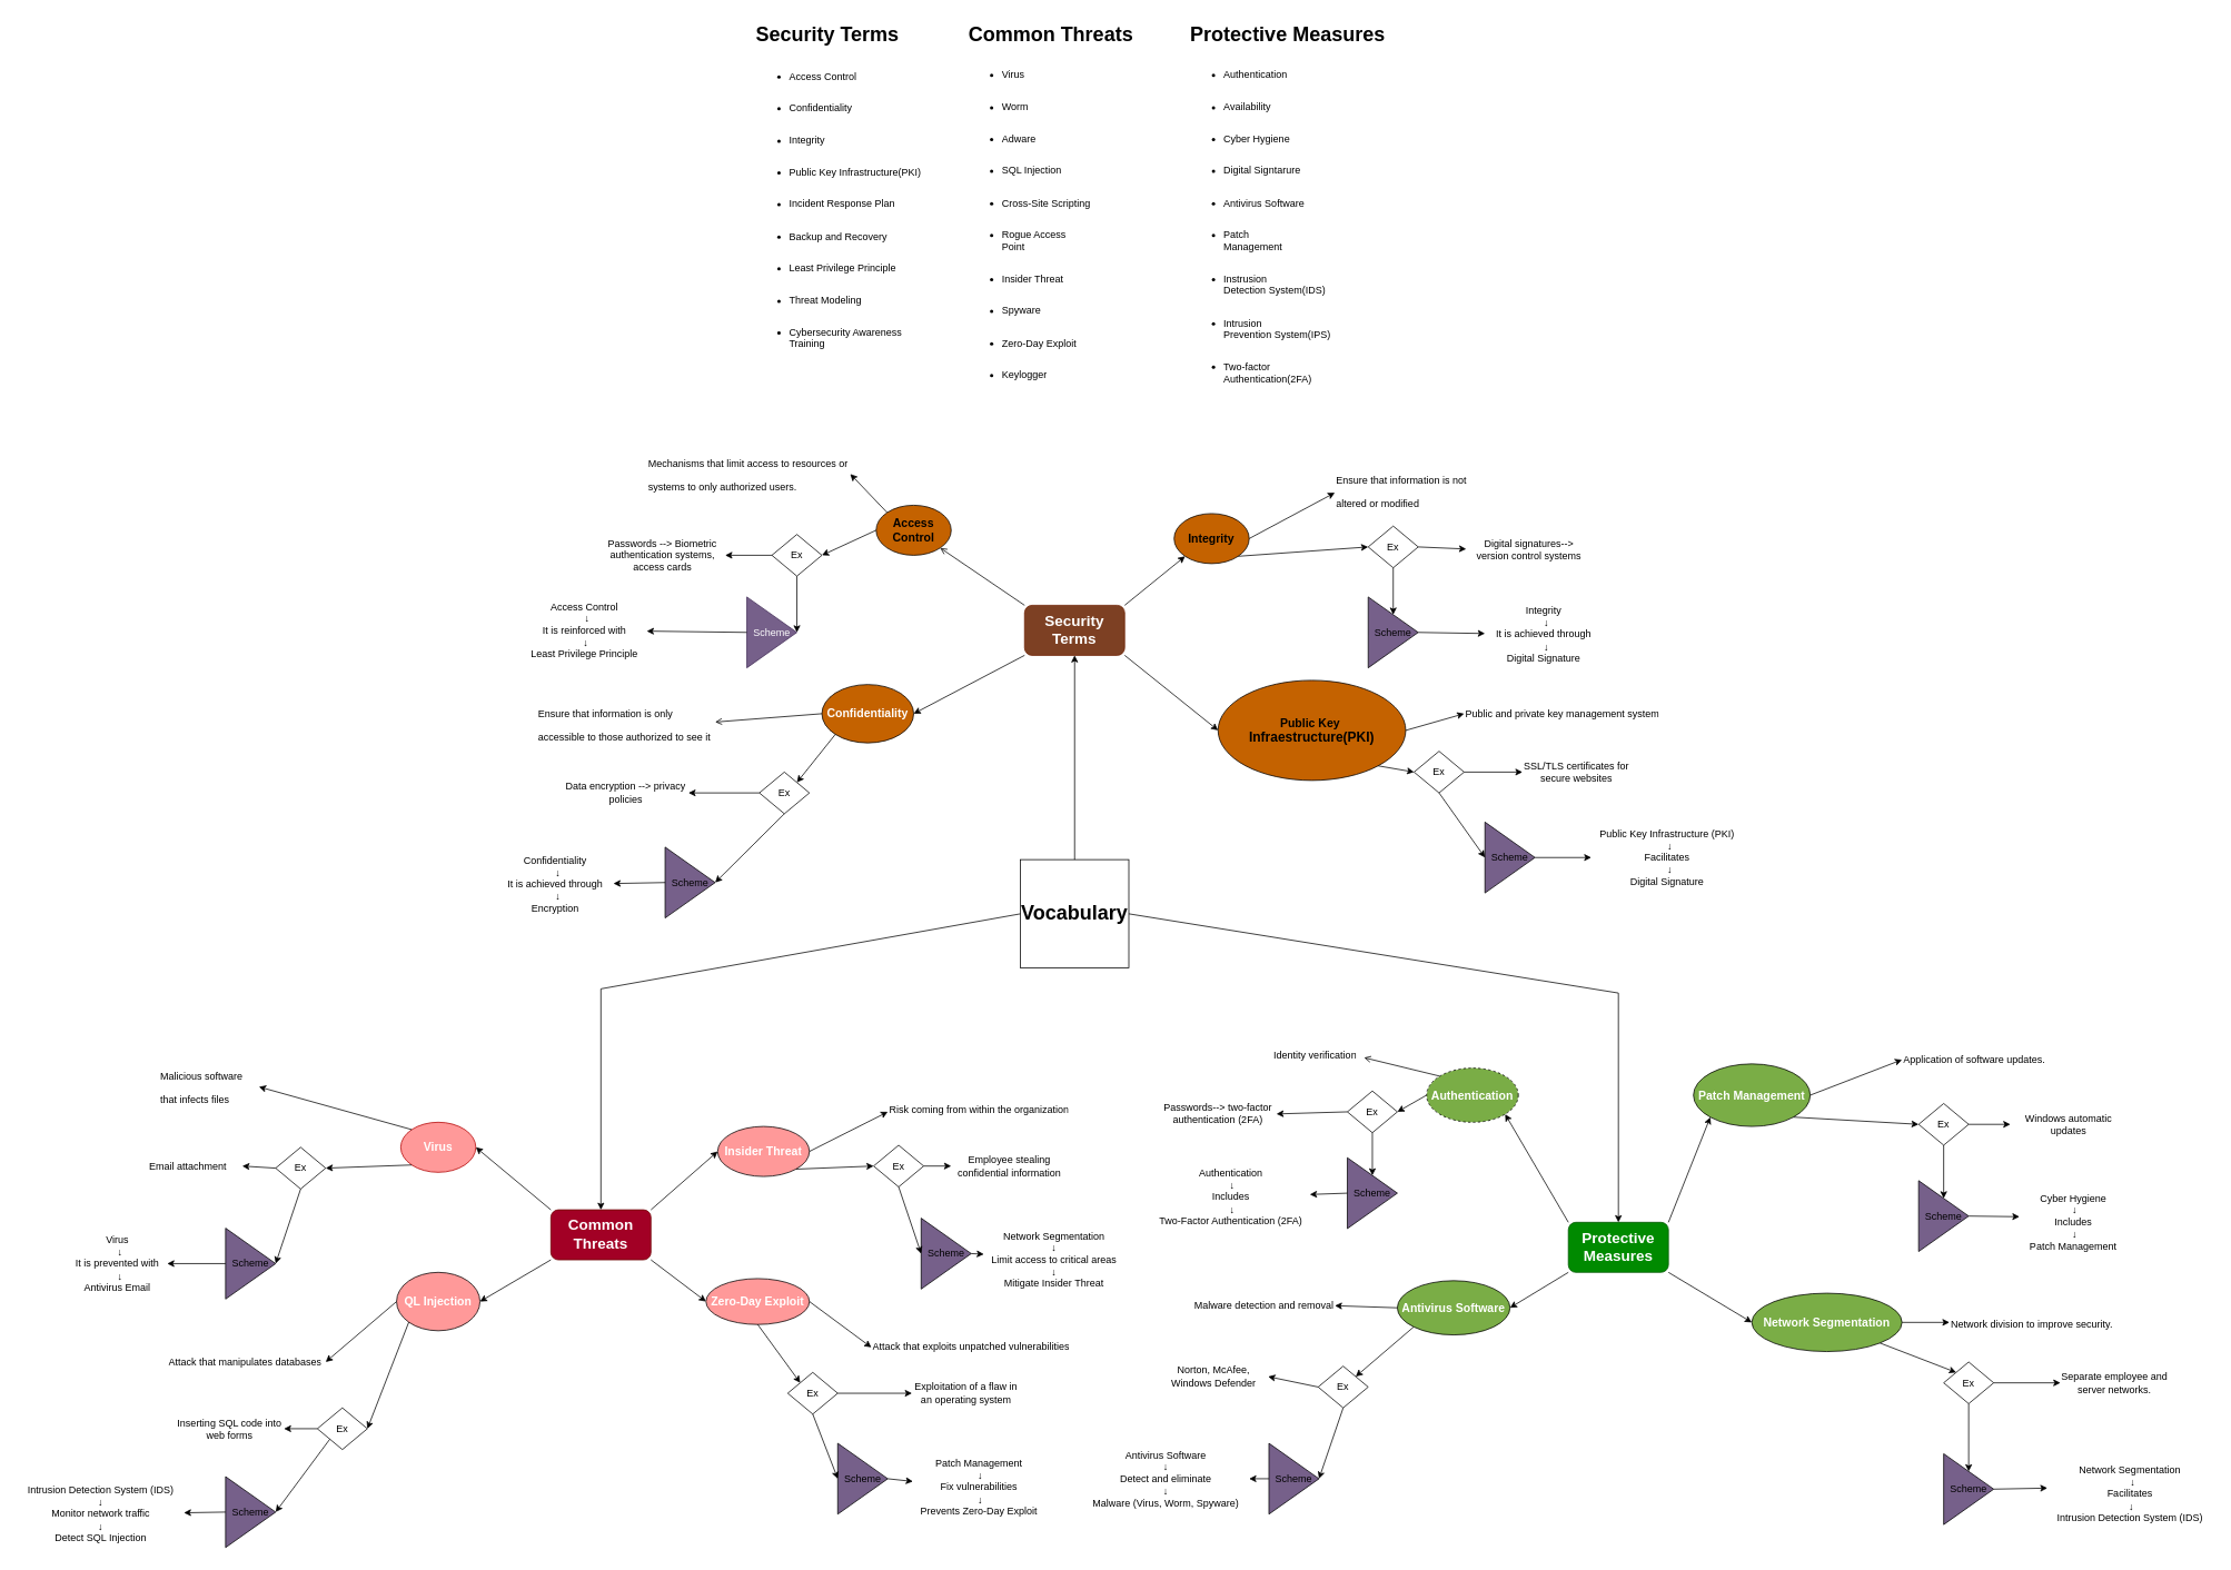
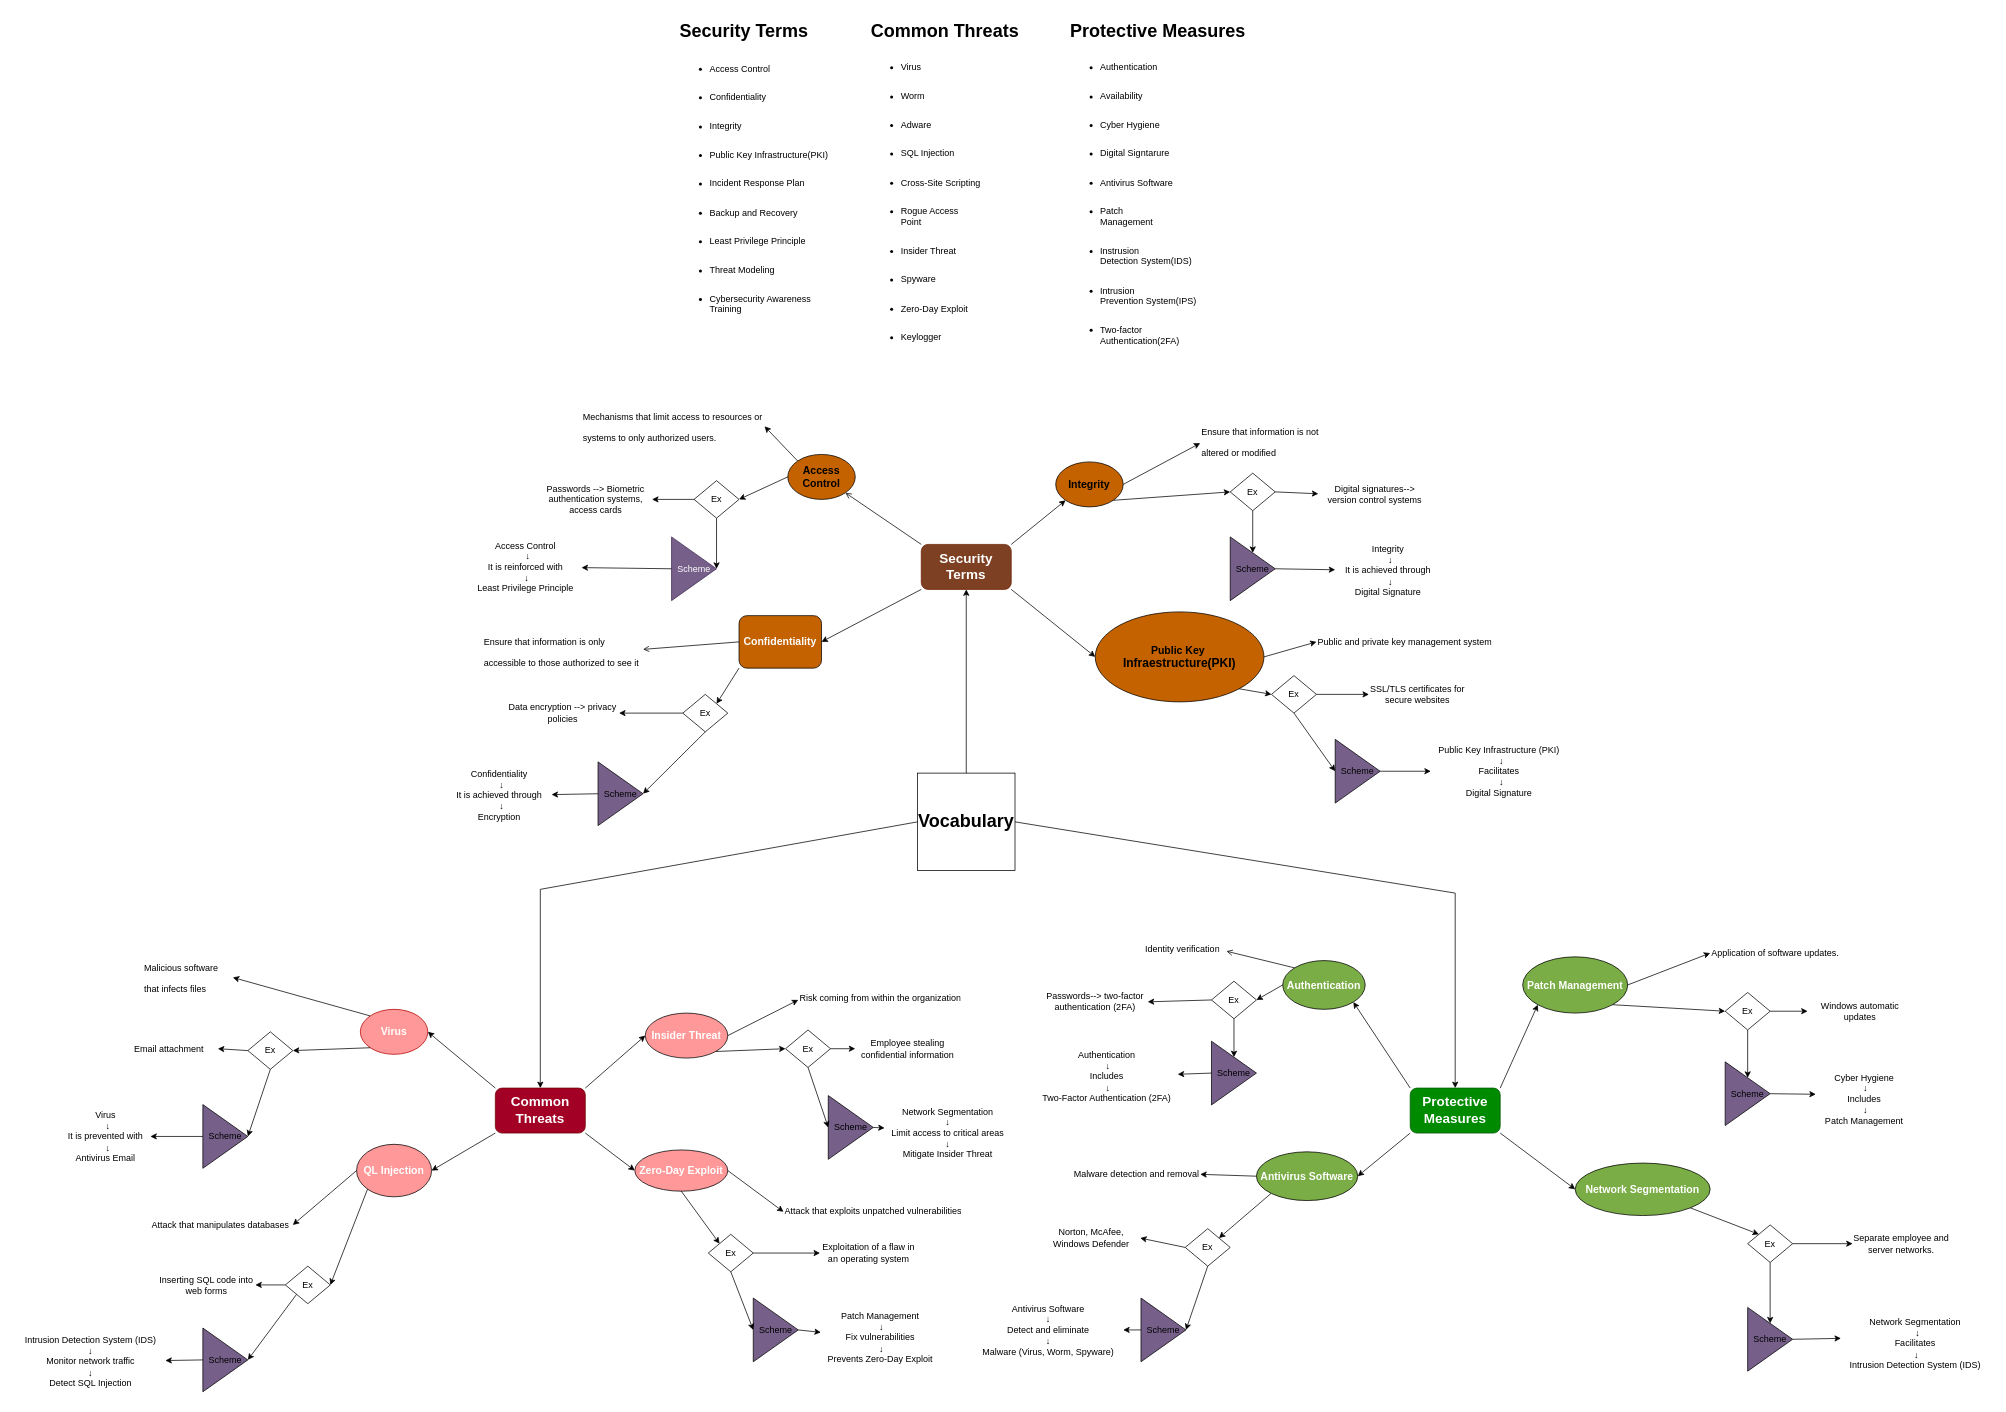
- <mxCell id="12" value="&lt;pre style=&quot;font-family: var(--ds-font-family-code); overflow: auto; padding: calc(var(--ds-md-zoom)*8px)calc(var(--ds-md-zoom)*12px); text-wrap: wrap; word-break: break-all; color: rgb(255, 255, 255); text-align: start; margin-top: 0px !important; margin-bottom: 0px !important;&quot;&gt;&lt;b style=&quot;&quot;&gt;&lt;font style=&quot;font-size: 14px;&quot;&gt;Confidentiality&lt;/font&gt;&lt;/b&gt;&lt;/pre&gt;" style="ellipse;whiteSpace=wrap;html=1;fillColor=#C46200;" vertex="1" parent="1"><mxGeometry x="985" y="820" width="110" height="70" as="geometry" /></mxCell>
+ <mxCell id="12" value="&lt;pre style=&quot;font-family: var(--ds-font-family-code); overflow: auto; padding: calc(var(--ds-md-zoom)*8px)calc(var(--ds-md-zoom)*12px); text-wrap: wrap; word-break: break-all; color: rgb(255, 255, 255); text-align: start; margin-top: 0px !important; margin-bottom: 0px !important;&quot;&gt;&lt;b style=&quot;&quot;&gt;&lt;font style=&quot;font-size: 14px;&quot;&gt;Confidentiality&lt;/font&gt;&lt;/b&gt;&lt;/pre&gt;" style="whiteSpace=wrap;html=1;fillColor=#C46200;rounded=1;" vertex="1" parent="1"><mxGeometry x="985" y="820" width="110" height="70" as="geometry" /></mxCell>
- <mxCell id="70" value="&lt;pre style=&quot;font-family: var(--ds-font-family-code); overflow: auto; padding: calc(var(--ds-md-zoom)*8px)calc(var(--ds-md-zoom)*12px); text-wrap: wrap; word-break: break-all; color: rgb(255, 255, 255); text-align: start; margin-top: 0px !important; margin-bottom: 0px !important;&quot;&gt;&lt;font style=&quot;font-size: 14px;&quot;&gt;&lt;b&gt;Authentication&lt;/b&gt;&lt;/font&gt;&lt;/pre&gt;" style="ellipse;whiteSpace=wrap;html=1;fillColor=#7AAD46;dashed=1;" vertex="1" parent="1"><mxGeometry x="1710" y="1280" width="110" height="65" as="geometry" /></mxCell>
+ <mxCell id="70" value="&lt;pre style=&quot;font-family: var(--ds-font-family-code); overflow: auto; padding: calc(var(--ds-md-zoom)*8px)calc(var(--ds-md-zoom)*12px); text-wrap: wrap; word-break: break-all; color: rgb(255, 255, 255); text-align: start; margin-top: 0px !important; margin-bottom: 0px !important;&quot;&gt;&lt;font style=&quot;font-size: 14px;&quot;&gt;&lt;b&gt;Authentication&lt;/b&gt;&lt;/font&gt;&lt;/pre&gt;" style="ellipse;whiteSpace=wrap;html=1;fillColor=#7AAD46;" vertex="1" parent="1"><mxGeometry x="1710" y="1280" width="110" height="65" as="geometry" /></mxCell>
- <mxCell id="68" value="&lt;b&gt;&lt;font style=&quot;font-size: 18px;&quot;&gt;Protective Measures&lt;/font&gt;&lt;/b&gt;" style="rounded=1;whiteSpace=wrap;html=1;fillColor=#008a00;fontColor=#ffffff;strokeColor=#005700;" vertex="1" parent="1"><mxGeometry x="1880" y="1465" width="120" height="60" as="geometry" /></mxCell>
+ <mxCell id="68" value="&lt;b&gt;&lt;font style=&quot;font-size: 18px;&quot;&gt;Protective Measures&lt;/font&gt;&lt;/b&gt;" style="rounded=1;whiteSpace=wrap;html=1;fillColor=#008a00;fontColor=#ffffff;strokeColor=#005700;" vertex="1" parent="1"><mxGeometry x="1880" y="1450" width="120" height="60" as="geometry" /></mxCell>
- <mxCell id="95" value="" style="endArrow=classic;html=1;rounded=0;entryX=0;entryY=0.5;entryDx=0;entryDy=0;exitX=1;exitY=0.5;exitDx=0;exitDy=0;" edge="1" parent="1" source="94" target="96"><mxGeometry width="50" height="50" relative="1" as="geometry"><mxPoint x="2080" y="1650" as="sourcePoint" /><mxPoint x="1950" y="1750" as="targetPoint" /></mxGeometry></mxCell>
- <mxCell id="96" value="&lt;h1 style=&quot;margin-top: 0px;&quot;&gt;&lt;span style=&quot;font-size: 12px; font-weight: 400;&quot;&gt;Network division to improve security.&lt;/span&gt;&lt;br&gt;&lt;/h1&gt;" style="text;html=1;whiteSpace=wrap;overflow=hidden;rounded=0;" vertex="1" parent="1"><mxGeometry x="2337" y="1562.5" width="213" height="45" as="geometry" /></mxCell>
